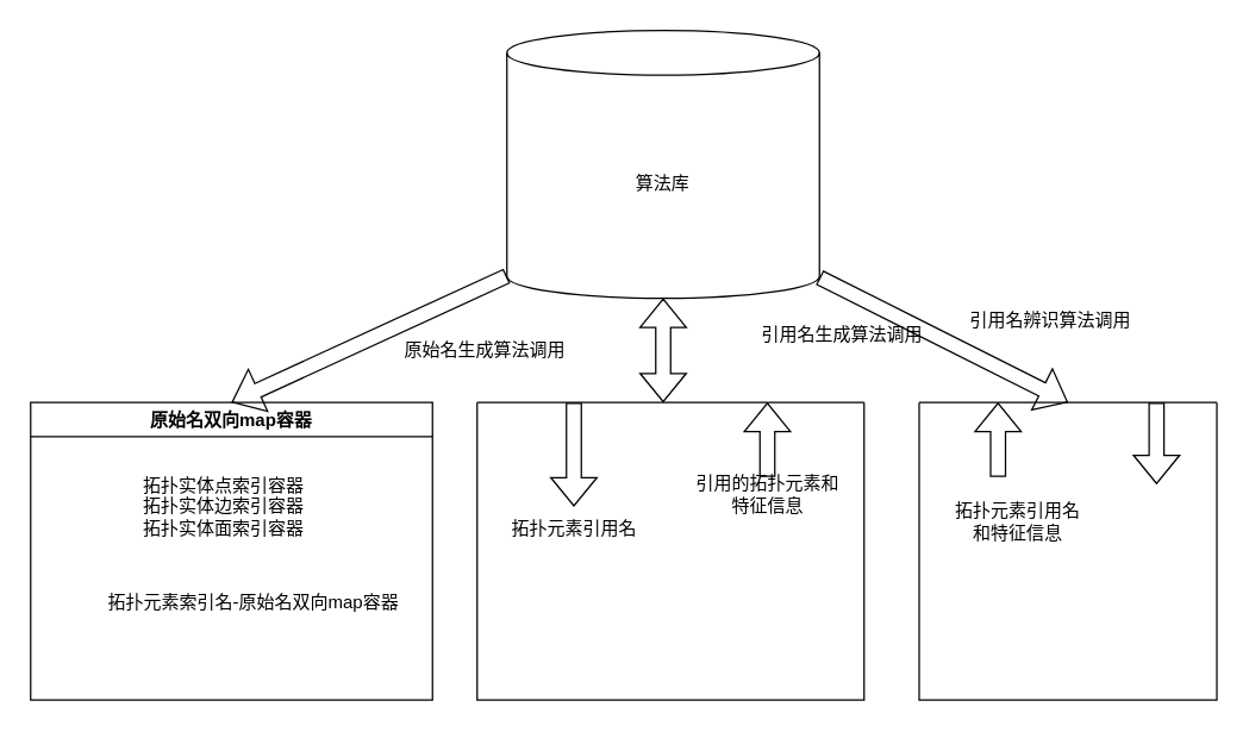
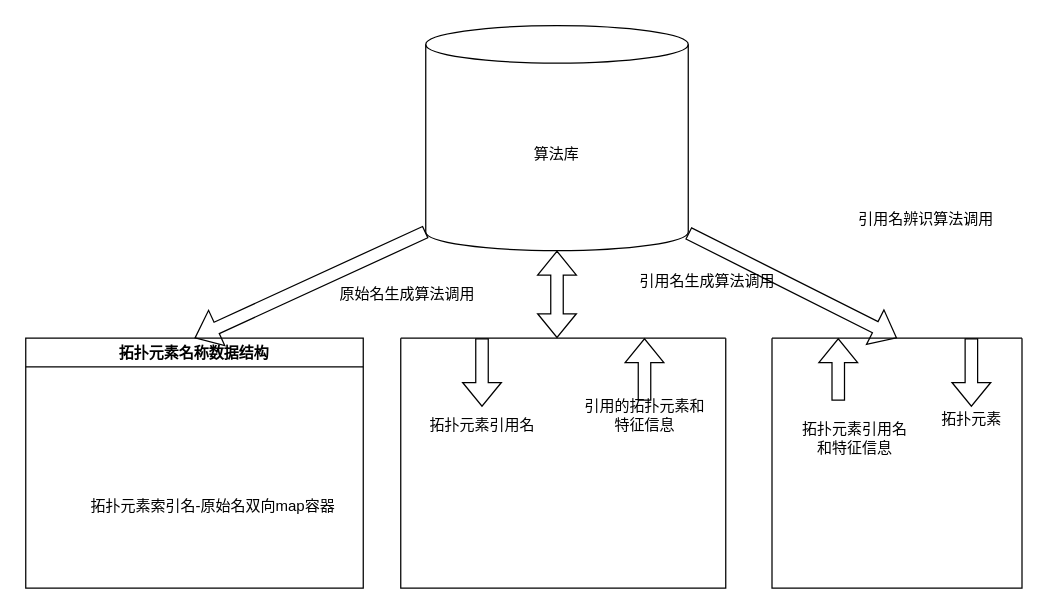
- <mxCell id="16" value="引用名辨识算法调用" style="text;html=1;align=center;verticalAlign=middle;resizable=0;points=[];autosize=1;strokeColor=none;fillColor=none;" vertex="1" parent="1"><mxGeometry x="640" y="200" width="130" height="30" as="geometry" /></mxCell>
+ <mxCell id="16" value="引用名辨识算法调用" style="text;html=1;align=center;verticalAlign=middle;resizable=0;points=[];autosize=1;strokeColor=none;fillColor=none;" vertex="1" parent="1"><mxGeometry x="675" y="160" width="130" height="30" as="geometry" /></mxCell>
- <mxCell id="3" value="原始名双向map容器" style="swimlane;whiteSpace=wrap;html=1;" vertex="1" parent="1"><mxGeometry x="20" y="270" width="270" height="200" as="geometry" /></mxCell>
+ <mxCell id="3" value="拓扑元素名称数据结构" style="swimlane;whiteSpace=wrap;html=1;" vertex="1" parent="1"><mxGeometry x="20" y="270" width="270" height="200" as="geometry" /></mxCell>
+ <mxCell id="19" value="拓扑元素" style="text;html=1;strokeColor=none;fillColor=none;align=center;verticalAlign=middle;whiteSpace=wrap;rounded=0;" vertex="1" parent="17"><mxGeometry x="130" y="50" width="60" height="30" as="geometry" /></mxCell>
- <mxCell id="4" value="拓扑实体点索引容器&lt;br&gt;拓扑实体边索引容器&lt;br&gt;拓扑实体面索引容器" style="text;html=1;strokeColor=none;fillColor=none;align=center;verticalAlign=middle;whiteSpace=wrap;rounded=0;" vertex="1" parent="3"><mxGeometry x="70" y="40" width="120" height="60" as="geometry" /></mxCell>
- <mxCell id="12" value="拓扑元素引用名" style="text;html=1;align=center;verticalAlign=middle;resizable=0;points=[];autosize=1;strokeColor=none;fillColor=none;" vertex="1" parent="11"><mxGeometry x="10" y="70" width="110" height="30" as="geometry" /></mxCell>
+ <mxCell id="12" value="拓扑元素引用名" style="text;html=1;align=center;verticalAlign=middle;resizable=0;points=[];autosize=1;strokeColor=none;fillColor=none;" vertex="1" parent="11"><mxGeometry x="10" y="55" width="110" height="30" as="geometry" /></mxCell>
